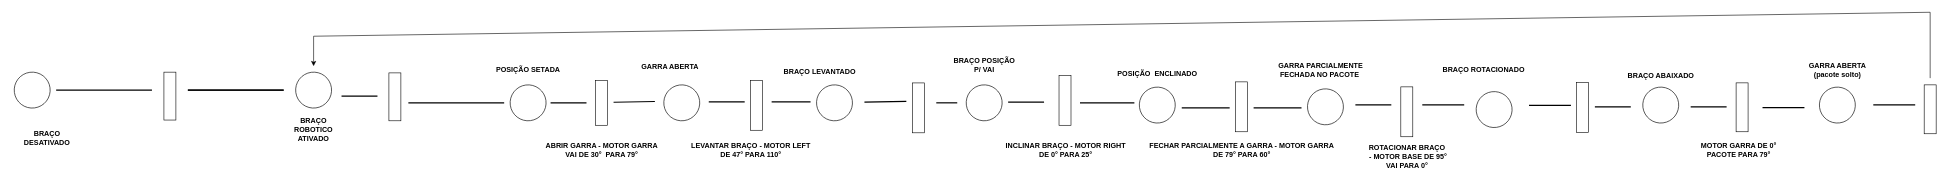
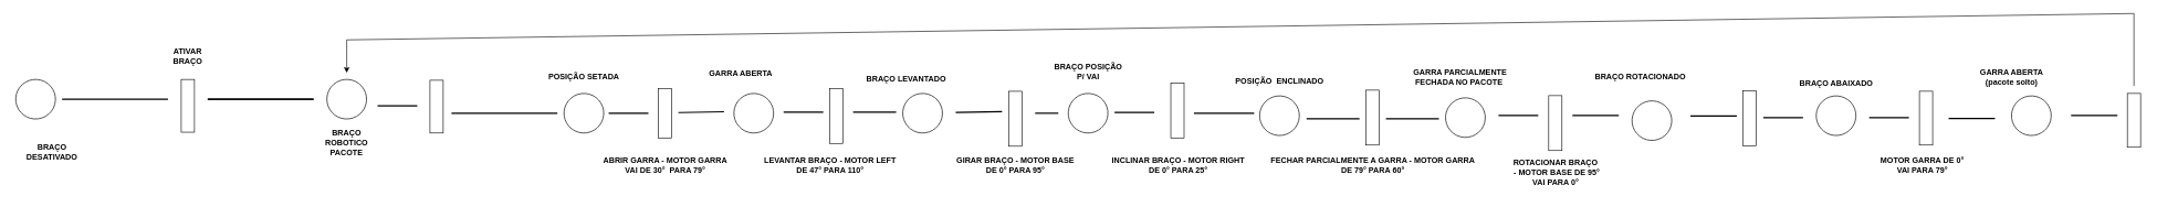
+ <mxCell id="6" value="&lt;b&gt;ATIVAR BRAÇO&lt;/b&gt;" style="text;html=1;strokeColor=none;fillColor=none;align=center;verticalAlign=middle;whiteSpace=wrap;rounded=0;" parent="1" vertex="1"><mxGeometry x="250" y="70" width="60" height="30" as="geometry" /></mxCell>
- <mxCell id="58" value="&lt;b&gt;GARRA ABERTA&lt;br&gt;(pacote solto)&lt;br&gt;&lt;/b&gt;" style="text;html=1;align=center;verticalAlign=middle;resizable=0;points=[];autosize=1;strokeColor=none;fillColor=none;" parent="1" vertex="1"><mxGeometry x="3005" y="96.25" width="120" height="40" as="geometry" /></mxCell>
+ <mxCell id="58" value="&lt;b&gt;GARRA ABERTA&lt;br&gt;(pacote solto)&lt;br&gt;&lt;/b&gt;" style="text;html=1;align=center;verticalAlign=middle;resizable=0;points=[];autosize=1;strokeColor=none;fillColor=none;" parent="1" vertex="1"><mxGeometry x="2975" y="96.25" width="120" height="40" as="geometry" /></mxCell>
- <mxCell id="9" value="&lt;b&gt;BRAÇO ROBOTICO&lt;br&gt;ATIVADO&lt;br&gt;&lt;/b&gt;" style="text;html=1;strokeColor=none;fillColor=none;align=center;verticalAlign=middle;whiteSpace=wrap;rounded=0;" parent="1" vertex="1"><mxGeometry x="490" y="201.25" width="60" height="30" as="geometry" /></mxCell>
+ <mxCell id="9" value="&lt;b&gt;BRAÇO ROBOTICO&lt;br&gt;PACOTE&lt;br&gt;&lt;/b&gt;" style="text;html=1;strokeColor=none;fillColor=none;align=center;verticalAlign=middle;whiteSpace=wrap;rounded=0;" parent="1" vertex="1"><mxGeometry x="490" y="201.25" width="60" height="30" as="geometry" /></mxCell>
+ <mxCell id="29" value="&lt;b&gt;GIRAR BRAÇO - MOTOR BASE&lt;br&gt;DE 0° PARA 95°&lt;/b&gt;" style="text;html=1;align=center;verticalAlign=middle;resizable=0;points=[];autosize=1;strokeColor=none;fillColor=none;" parent="1" vertex="1"><mxGeometry x="1430" y="230" width="200" height="40" as="geometry" /></mxCell>
- <mxCell id="56" value="&lt;b&gt;MOTOR GARRA DE 0°&lt;br&gt;PACOTE PARA 79°&lt;br&gt;&lt;/b&gt;" style="text;html=1;align=center;verticalAlign=middle;resizable=0;points=[];autosize=1;strokeColor=none;fillColor=none;" parent="1" vertex="1"><mxGeometry x="2825" y="230" width="150" height="40" as="geometry" /></mxCell>
+ <mxCell id="56" value="&lt;b&gt;MOTOR GARRA DE 0°&lt;br&gt;VAI PARA 79°&lt;br&gt;&lt;/b&gt;" style="text;html=1;align=center;verticalAlign=middle;resizable=0;points=[];autosize=1;strokeColor=none;fillColor=none;" parent="1" vertex="1"><mxGeometry x="2825" y="230" width="150" height="40" as="geometry" /></mxCell>
